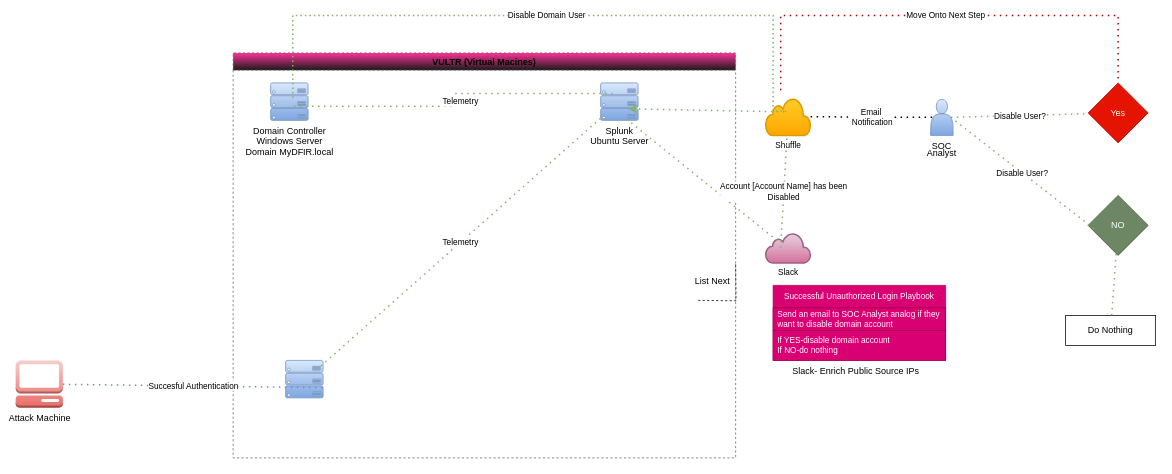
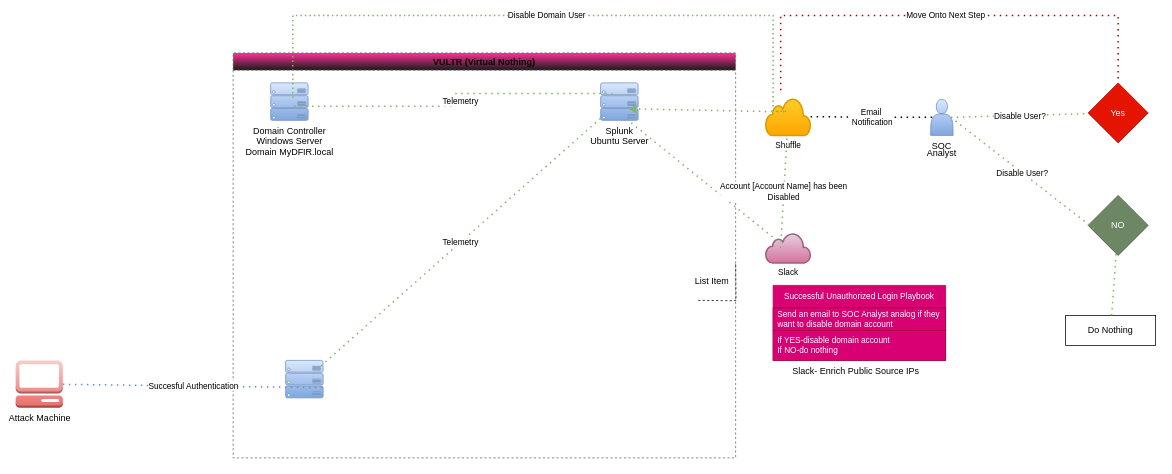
- <mxCell id="3" value="VULTR (Virtual Macines)" style="swimlane;whiteSpace=wrap;html=1;labelBackgroundColor=none;fillColor=#FF3399;gradientColor=#1A1A1A;strokeColor=#666666;dashed=1;" parent="1" vertex="1"><mxGeometry x="310" y="70" width="670" height="540" as="geometry" /></mxCell>
+ <mxCell id="3" value="VULTR (Virtual Nothing)" style="swimlane;whiteSpace=wrap;html=1;labelBackgroundColor=none;fillColor=#FF3399;gradientColor=#1A1A1A;strokeColor=#666666;dashed=1;" parent="1" vertex="1"><mxGeometry x="310" y="70" width="670" height="540" as="geometry" /></mxCell>
- <mxCell id="29" value="List Next" style="text;strokeColor=none;fillColor=none;align=left;verticalAlign=middle;spacingLeft=4;spacingRight=4;overflow=hidden;points=[[0,0.5],[1,0.5]];portConstraint=eastwest;rotatable=0;whiteSpace=wrap;html=1;" parent="1" vertex="1"><mxGeometry x="920" y="360" width="80" height="30" as="geometry" /></mxCell>
+ <mxCell id="29" value="List Item" style="text;strokeColor=none;fillColor=none;align=left;verticalAlign=middle;spacingLeft=4;spacingRight=4;overflow=hidden;points=[[0,0.5],[1,0.5]];portConstraint=eastwest;rotatable=0;whiteSpace=wrap;html=1;" parent="1" vertex="1"><mxGeometry x="920" y="360" width="80" height="30" as="geometry" /></mxCell>
